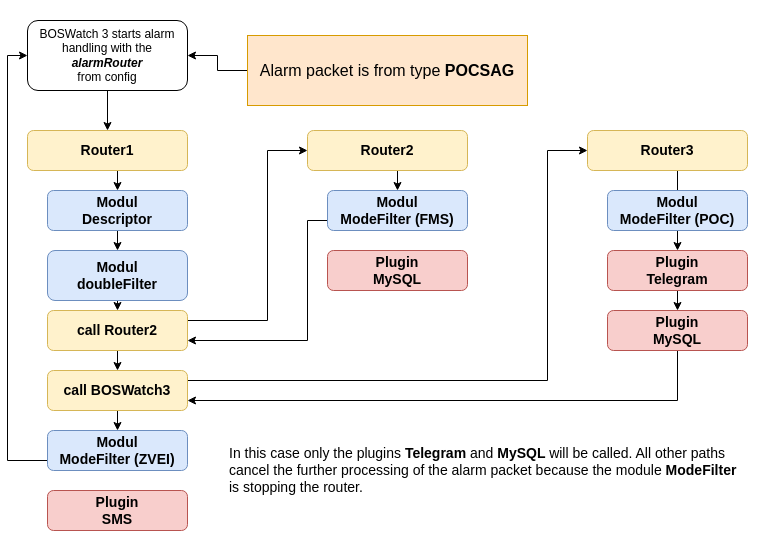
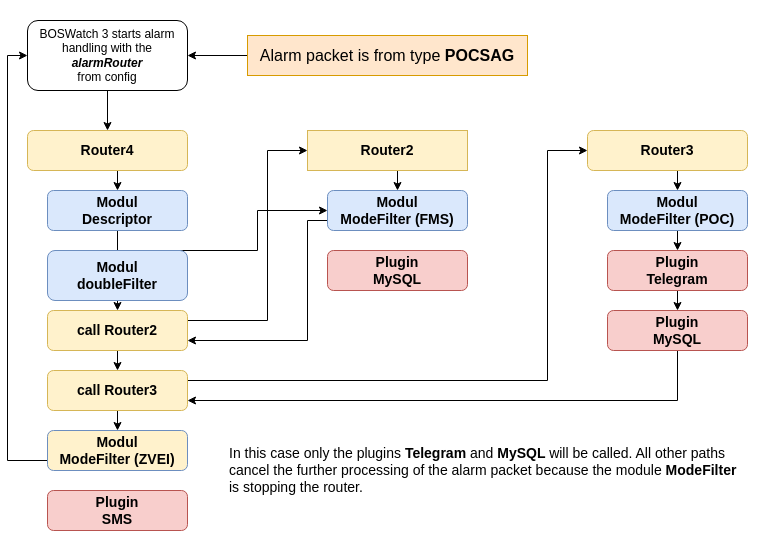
- <mxCell id="33" value="&lt;font style=&quot;font-size: 16px&quot;&gt;Alarm packet is from type &lt;b&gt;&lt;font style=&quot;font-size: 16px&quot;&gt;POCSAG&lt;/font&gt;&lt;/b&gt;&lt;/font&gt;" style="rounded=0;whiteSpace=wrap;html=1;fillColor=#ffe6cc;strokeColor=#d79b00;" vertex="1" parent="1"><mxGeometry x="240" y="35" width="280" height="70" as="geometry" /></mxCell>
+ <mxCell id="33" value="&lt;font style=&quot;font-size: 16px&quot;&gt;Alarm packet is from type &lt;b&gt;&lt;font style=&quot;font-size: 16px&quot;&gt;POCSAG&lt;/font&gt;&lt;/b&gt;&lt;/font&gt;" style="rounded=0;whiteSpace=wrap;html=1;fillColor=#ffe6cc;strokeColor=#d79b00;" vertex="1" parent="1"><mxGeometry x="240" y="35" width="280" height="40" as="geometry" /></mxCell>
- <mxCell id="5" value="&lt;b&gt;&lt;font style=&quot;font-size: 14px&quot;&gt;Router1&lt;/font&gt;&lt;/b&gt;" style="rounded=1;whiteSpace=wrap;html=1;fillColor=#fff2cc;strokeColor=#d6b656;" vertex="1" parent="1"><mxGeometry x="20" y="130" width="160" height="40" as="geometry" /></mxCell>
+ <mxCell id="5" value="&lt;b&gt;&lt;font style=&quot;font-size: 14px&quot;&gt;Router4&lt;/font&gt;&lt;/b&gt;" style="rounded=1;whiteSpace=wrap;html=1;fillColor=#fff2cc;strokeColor=#d6b656;" vertex="1" parent="1"><mxGeometry x="20" y="130" width="160" height="40" as="geometry" /></mxCell>
- <mxCell id="14" value="&lt;b&gt;&lt;font style=&quot;font-size: 14px&quot;&gt;Router2&lt;/font&gt;&lt;/b&gt;" style="rounded=1;whiteSpace=wrap;html=1;fillColor=#fff2cc;strokeColor=#d6b656;" vertex="1" parent="1"><mxGeometry x="300" y="130" width="160" height="40" as="geometry" /></mxCell>
+ <mxCell id="14" value="&lt;b&gt;&lt;font style=&quot;font-size: 14px&quot;&gt;Router2&lt;/font&gt;&lt;/b&gt;" style="whiteSpace=wrap;html=1;fillColor=#fff2cc;strokeColor=#d6b656;rounded=0;" vertex="1" parent="1"><mxGeometry x="300" y="130" width="160" height="40" as="geometry" /></mxCell>
- <mxCell id="15" style="edgeStyle=orthogonalEdgeStyle;rounded=0;orthogonalLoop=1;jettySize=auto;html=1;exitX=0.5;exitY=1;exitDx=0;exitDy=0;entryX=0.5;entryY=0;entryDx=0;entryDy=0;endArrow=none;" edge="1" parent="1" source="16" target="22"><mxGeometry relative="1" as="geometry" /></mxCell>
+ <mxCell id="15" style="edgeStyle=orthogonalEdgeStyle;rounded=0;orthogonalLoop=1;jettySize=auto;html=1;exitX=0.5;exitY=1;exitDx=0;exitDy=0;entryX=0.5;entryY=0;entryDx=0;entryDy=0;" edge="1" parent="1" source="16" target="22"><mxGeometry relative="1" as="geometry" /></mxCell>
- <mxCell id="6" style="edgeStyle=orthogonalEdgeStyle;rounded=0;orthogonalLoop=1;jettySize=auto;html=1;exitX=0.5;exitY=1;exitDx=0;exitDy=0;entryX=0.5;entryY=0;entryDx=0;entryDy=0;" edge="1" parent="1" source="7" target="20"><mxGeometry relative="1" as="geometry" /></mxCell>
+ <mxCell id="6" style="edgeStyle=orthogonalEdgeStyle;rounded=0;orthogonalLoop=1;jettySize=auto;html=1;exitX=0.5;exitY=1;exitDx=0;exitDy=0;" edge="1" parent="1" source="7" target="18"><mxGeometry relative="1" as="geometry" /></mxCell>
- <mxCell id="25" value="&lt;span style=&quot;font-size: 14px&quot;&gt;&lt;b&gt;call BOSWatch3&lt;br&gt;&lt;/b&gt;&lt;/span&gt;" style="rounded=1;whiteSpace=wrap;html=1;fillColor=#fff2cc;strokeColor=#d6b656;" vertex="1" parent="1"><mxGeometry x="40" y="370" width="140" height="40" as="geometry" /></mxCell>
+ <mxCell id="25" value="&lt;span style=&quot;font-size: 14px&quot;&gt;&lt;b&gt;call Router3&lt;br&gt;&lt;/b&gt;&lt;/span&gt;" style="rounded=1;whiteSpace=wrap;html=1;fillColor=#fff2cc;strokeColor=#d6b656;" vertex="1" parent="1"><mxGeometry x="40" y="370" width="140" height="40" as="geometry" /></mxCell>
- <mxCell id="3" value="&lt;span style=&quot;font-size: 14px&quot;&gt;&lt;b&gt;Modul&lt;br&gt;ModeFilter (ZVEI)&lt;br&gt;&lt;/b&gt;&lt;/span&gt;" style="rounded=1;whiteSpace=wrap;html=1;fillColor=#dae8fc;strokeColor=#6c8ebf;" vertex="1" parent="1"><mxGeometry x="40" y="430" width="140" height="40" as="geometry" /></mxCell>
+ <mxCell id="3" value="&lt;span style=&quot;font-size: 14px&quot;&gt;&lt;b&gt;Modul&lt;br&gt;ModeFilter (ZVEI)&lt;br&gt;&lt;/b&gt;&lt;/span&gt;" style="rounded=1;whiteSpace=wrap;html=1;fillColor=#fff2cc;strokeColor=#6c8ebf;" vertex="1" parent="1"><mxGeometry x="40" y="430" width="140" height="40" as="geometry" /></mxCell>
